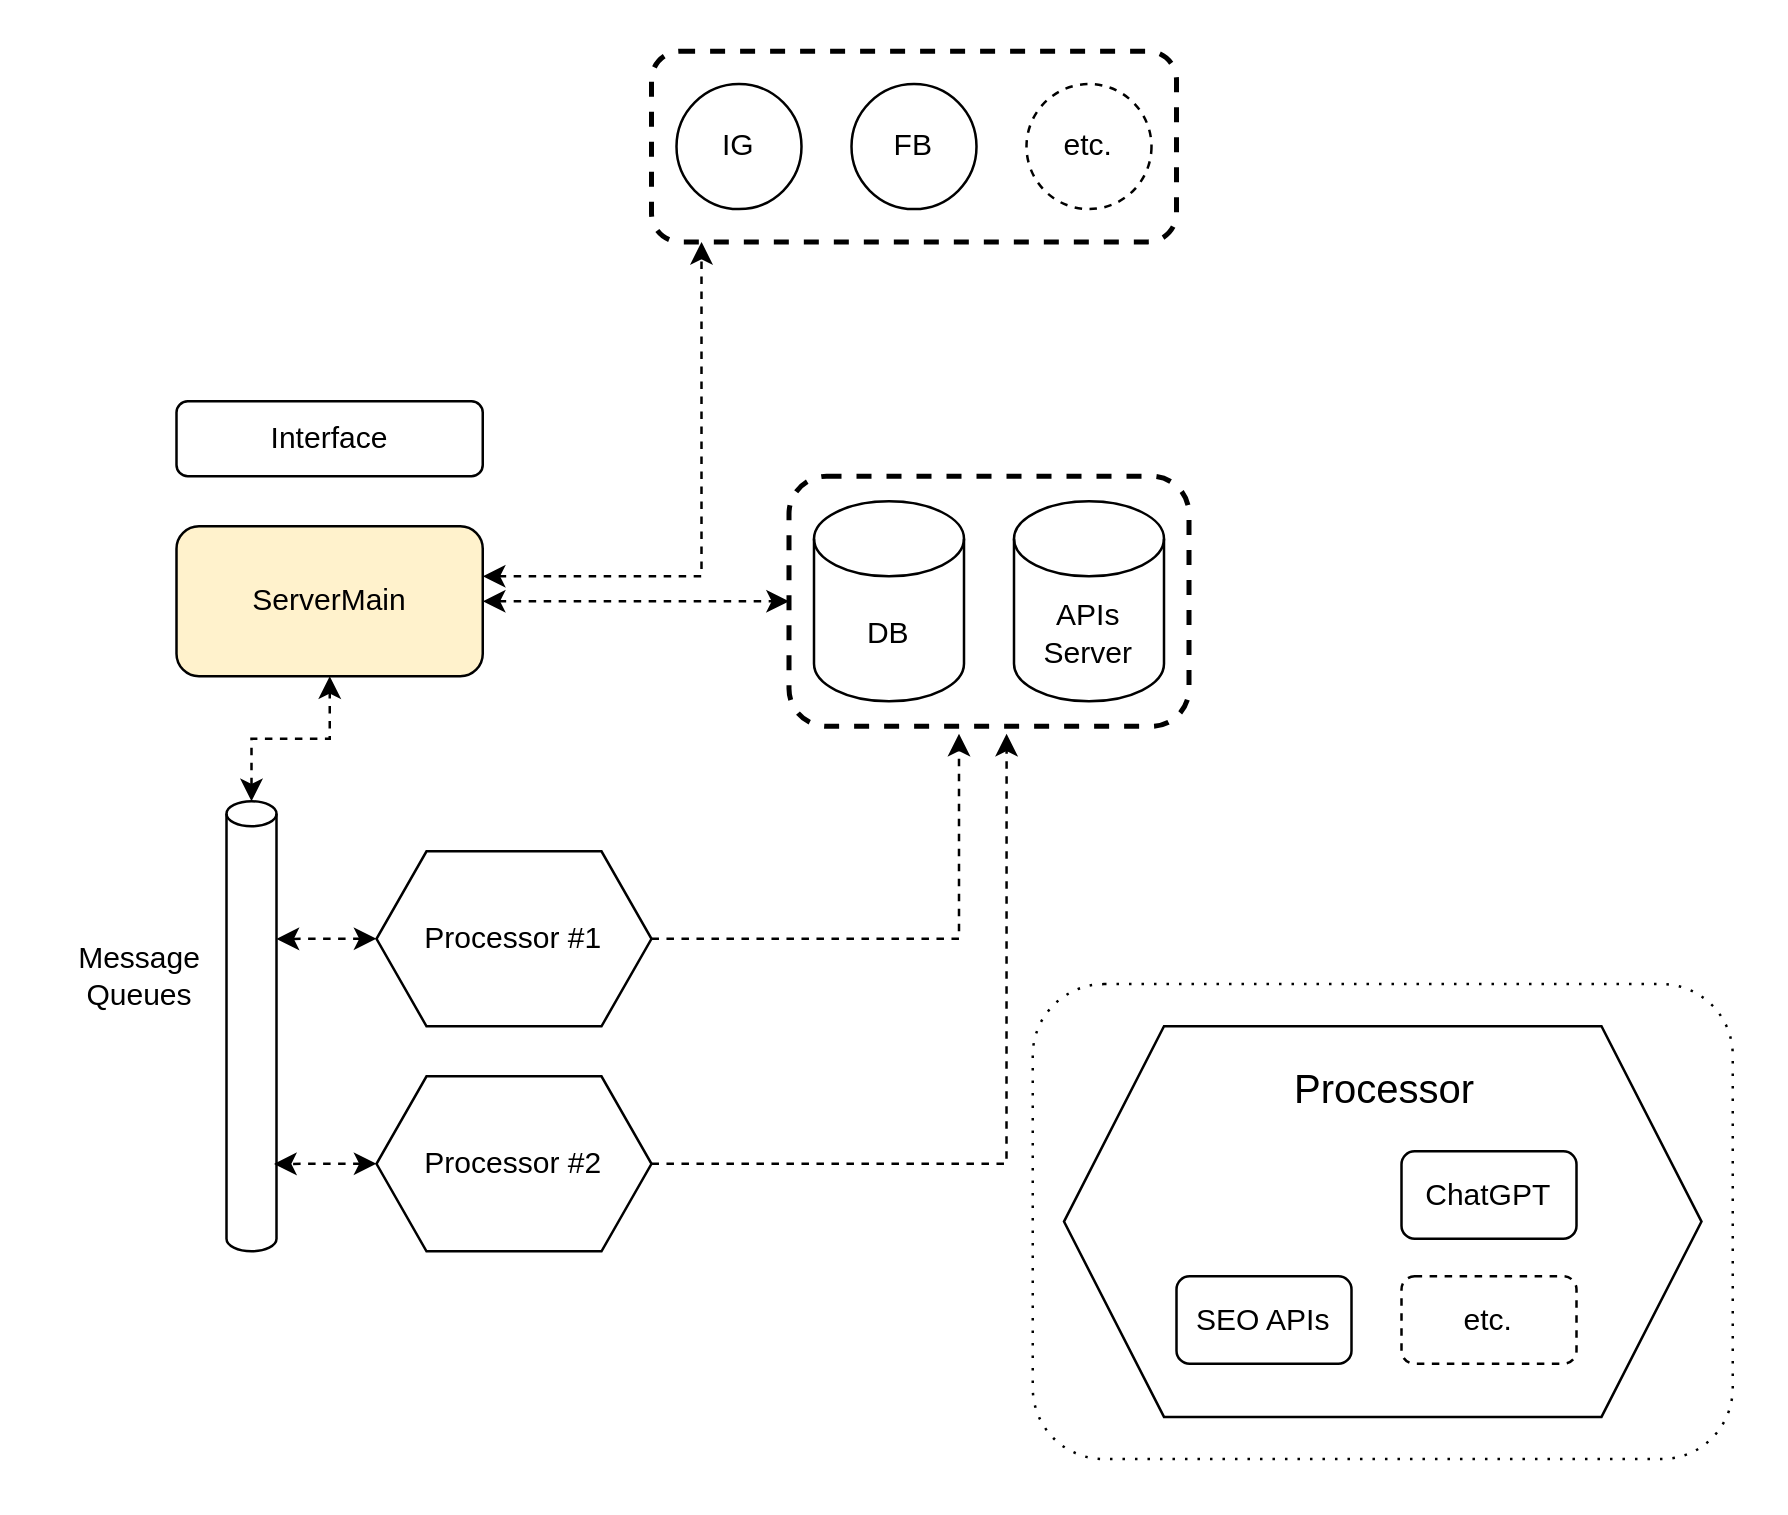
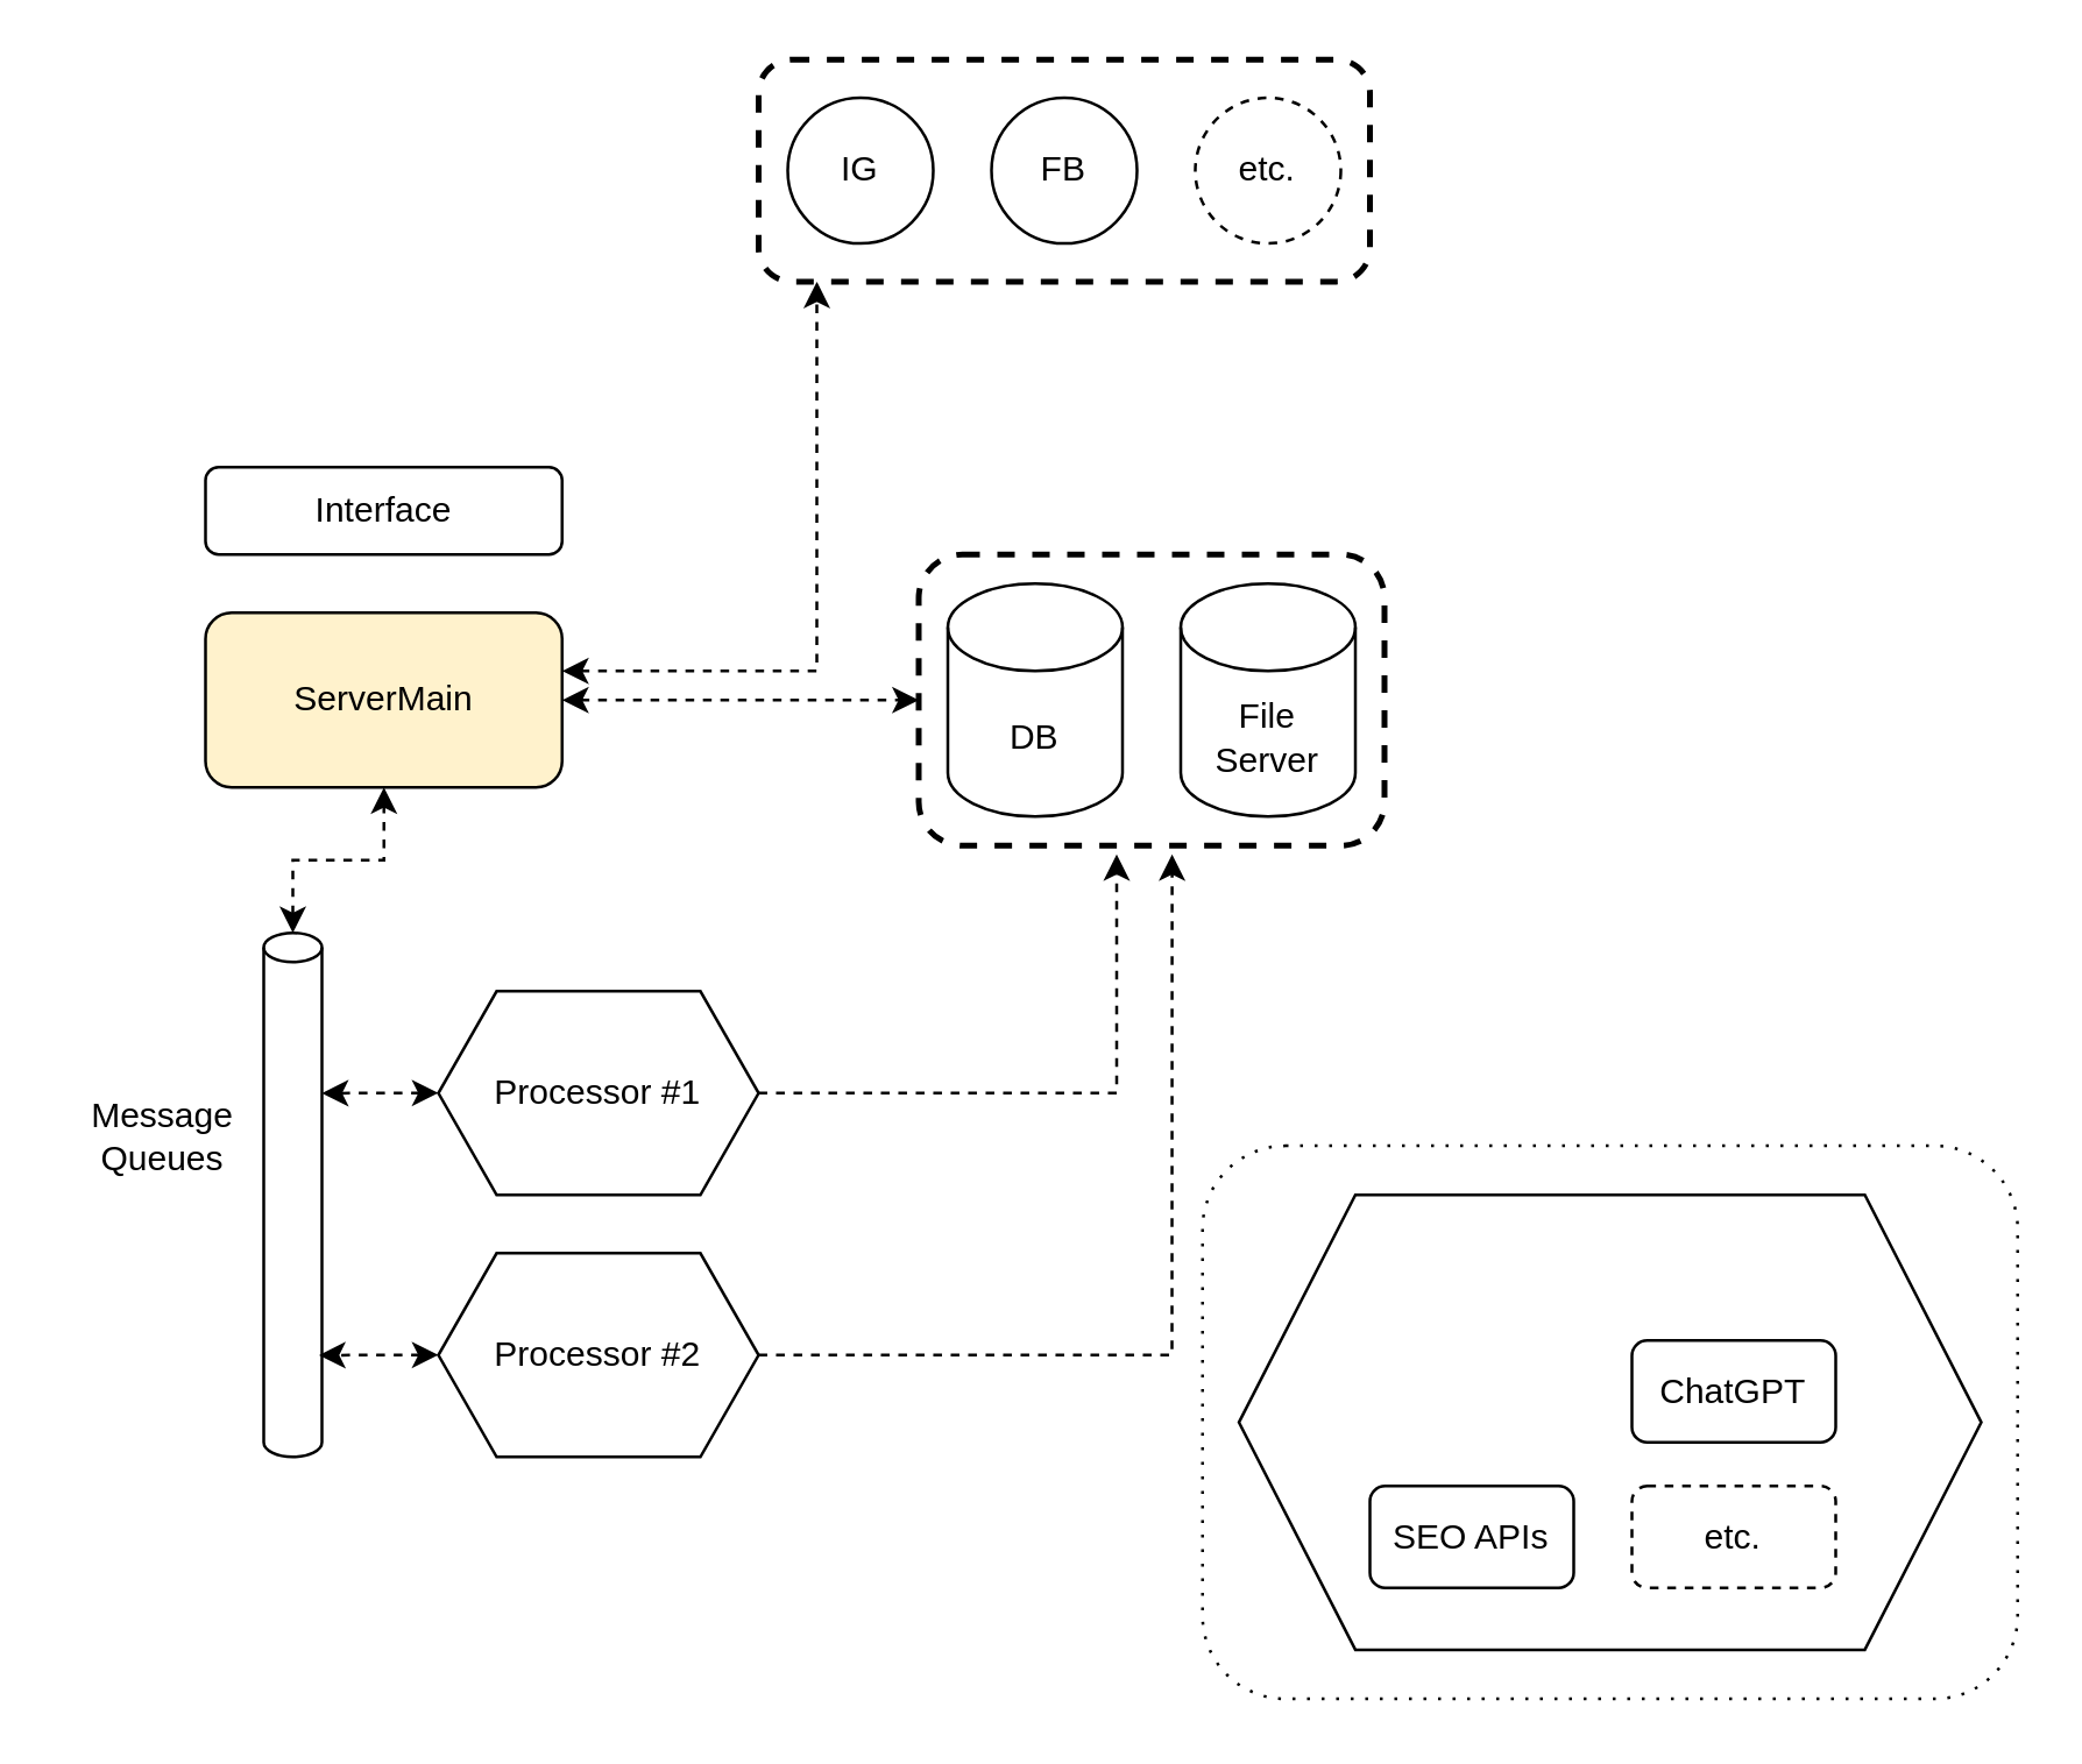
- <mxCell id="6" value="APIs &lt;br&gt;Server" style="shape=cylinder3;whiteSpace=wrap;html=1;boundedLbl=1;backgroundOutline=1;size=15;" vertex="1" parent="1"><mxGeometry x="405" y="200.01" width="60" height="80" as="geometry" /></mxCell>
+ <mxCell id="6" value="File &lt;br&gt;Server" style="shape=cylinder3;whiteSpace=wrap;html=1;boundedLbl=1;backgroundOutline=1;size=15;" vertex="1" parent="1"><mxGeometry x="405" y="200.01" width="60" height="80" as="geometry" /></mxCell>
- <mxCell id="27" value="Processor" style="text;html=1;align=center;verticalAlign=middle;resizable=0;points=[];autosize=1;strokeColor=none;fillColor=none;fontStyle=0;fontSize=16;" vertex="1" parent="1"><mxGeometry x="502.5" y="420.01" width="100" height="30" as="geometry" /></mxCell>
